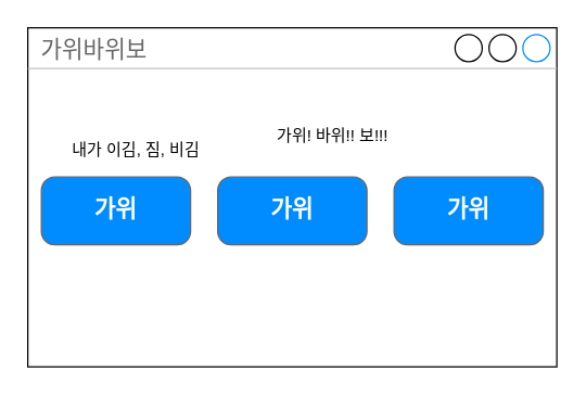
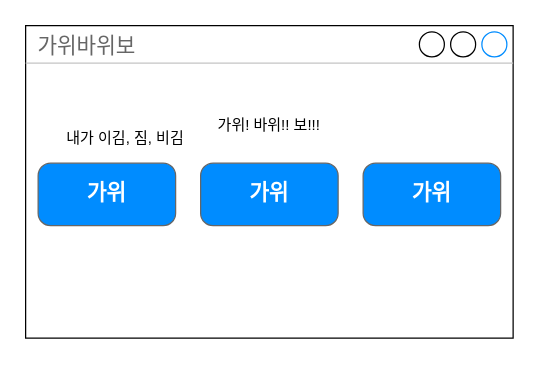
- <mxCell id="4" value="가위! 바위!! 보!!!" style="text;html=1;strokeColor=none;fillColor=none;align=center;verticalAlign=middle;whiteSpace=wrap;rounded=0;" vertex="1" parent="1"><mxGeometry x="200" y="90" width="90" height="20" as="geometry" /></mxCell>
+ <mxCell id="4" value="가위! 바위!! 보!!!" style="text;html=1;strokeColor=none;fillColor=none;align=center;verticalAlign=middle;whiteSpace=wrap;rounded=0;" vertex="1" parent="1"><mxGeometry x="170" y="90" width="90" height="20" as="geometry" /></mxCell>
